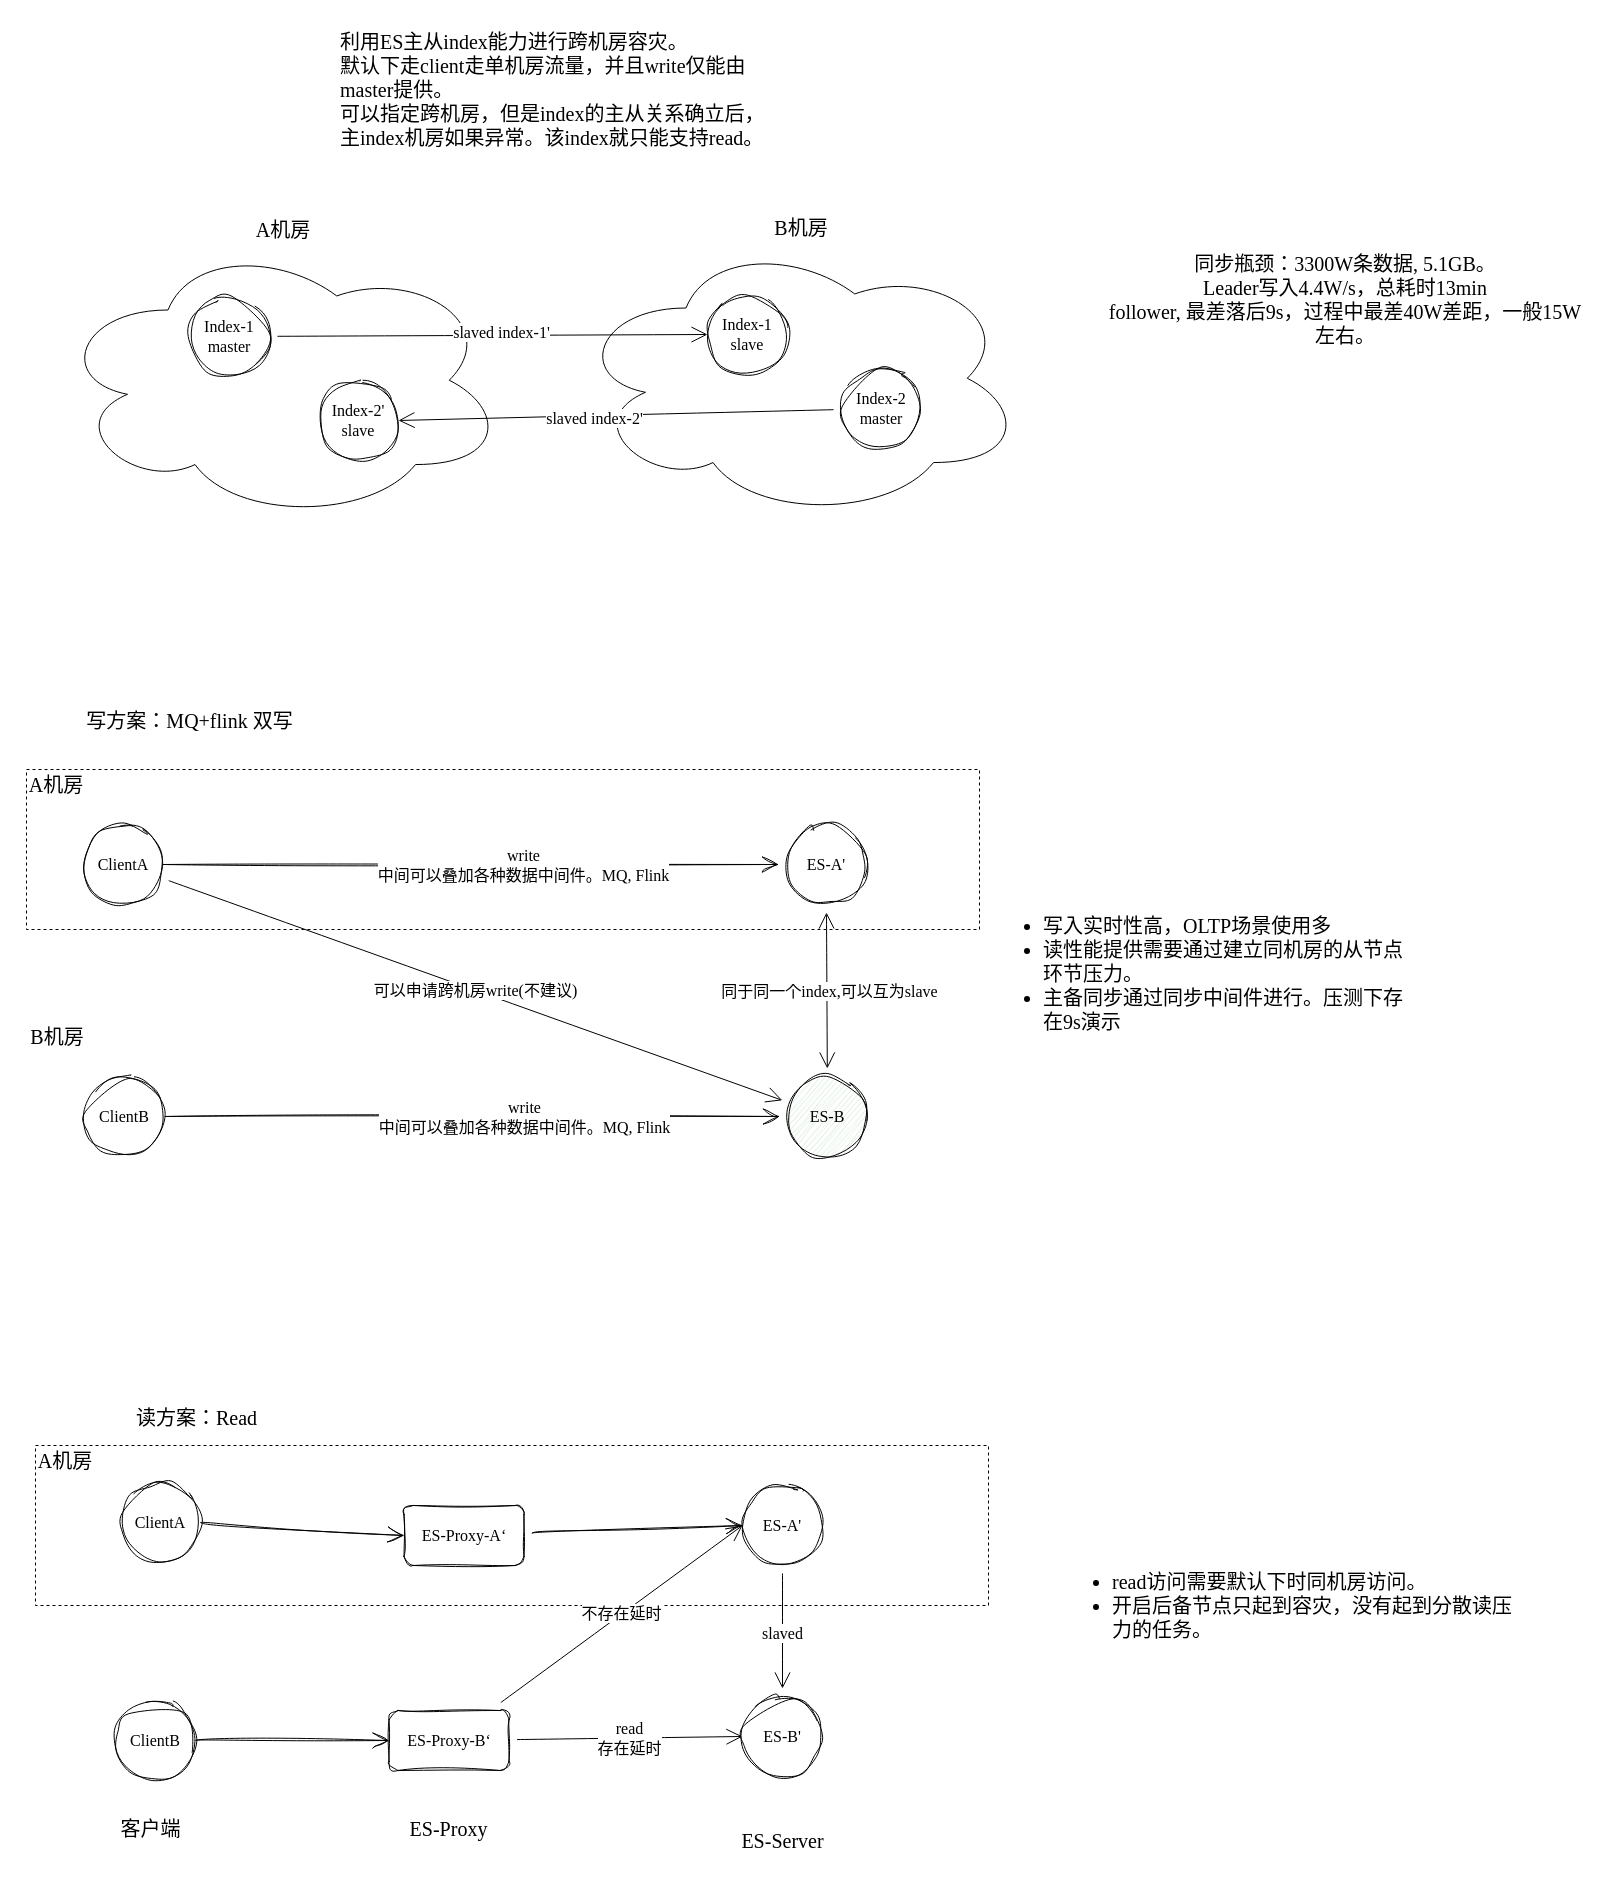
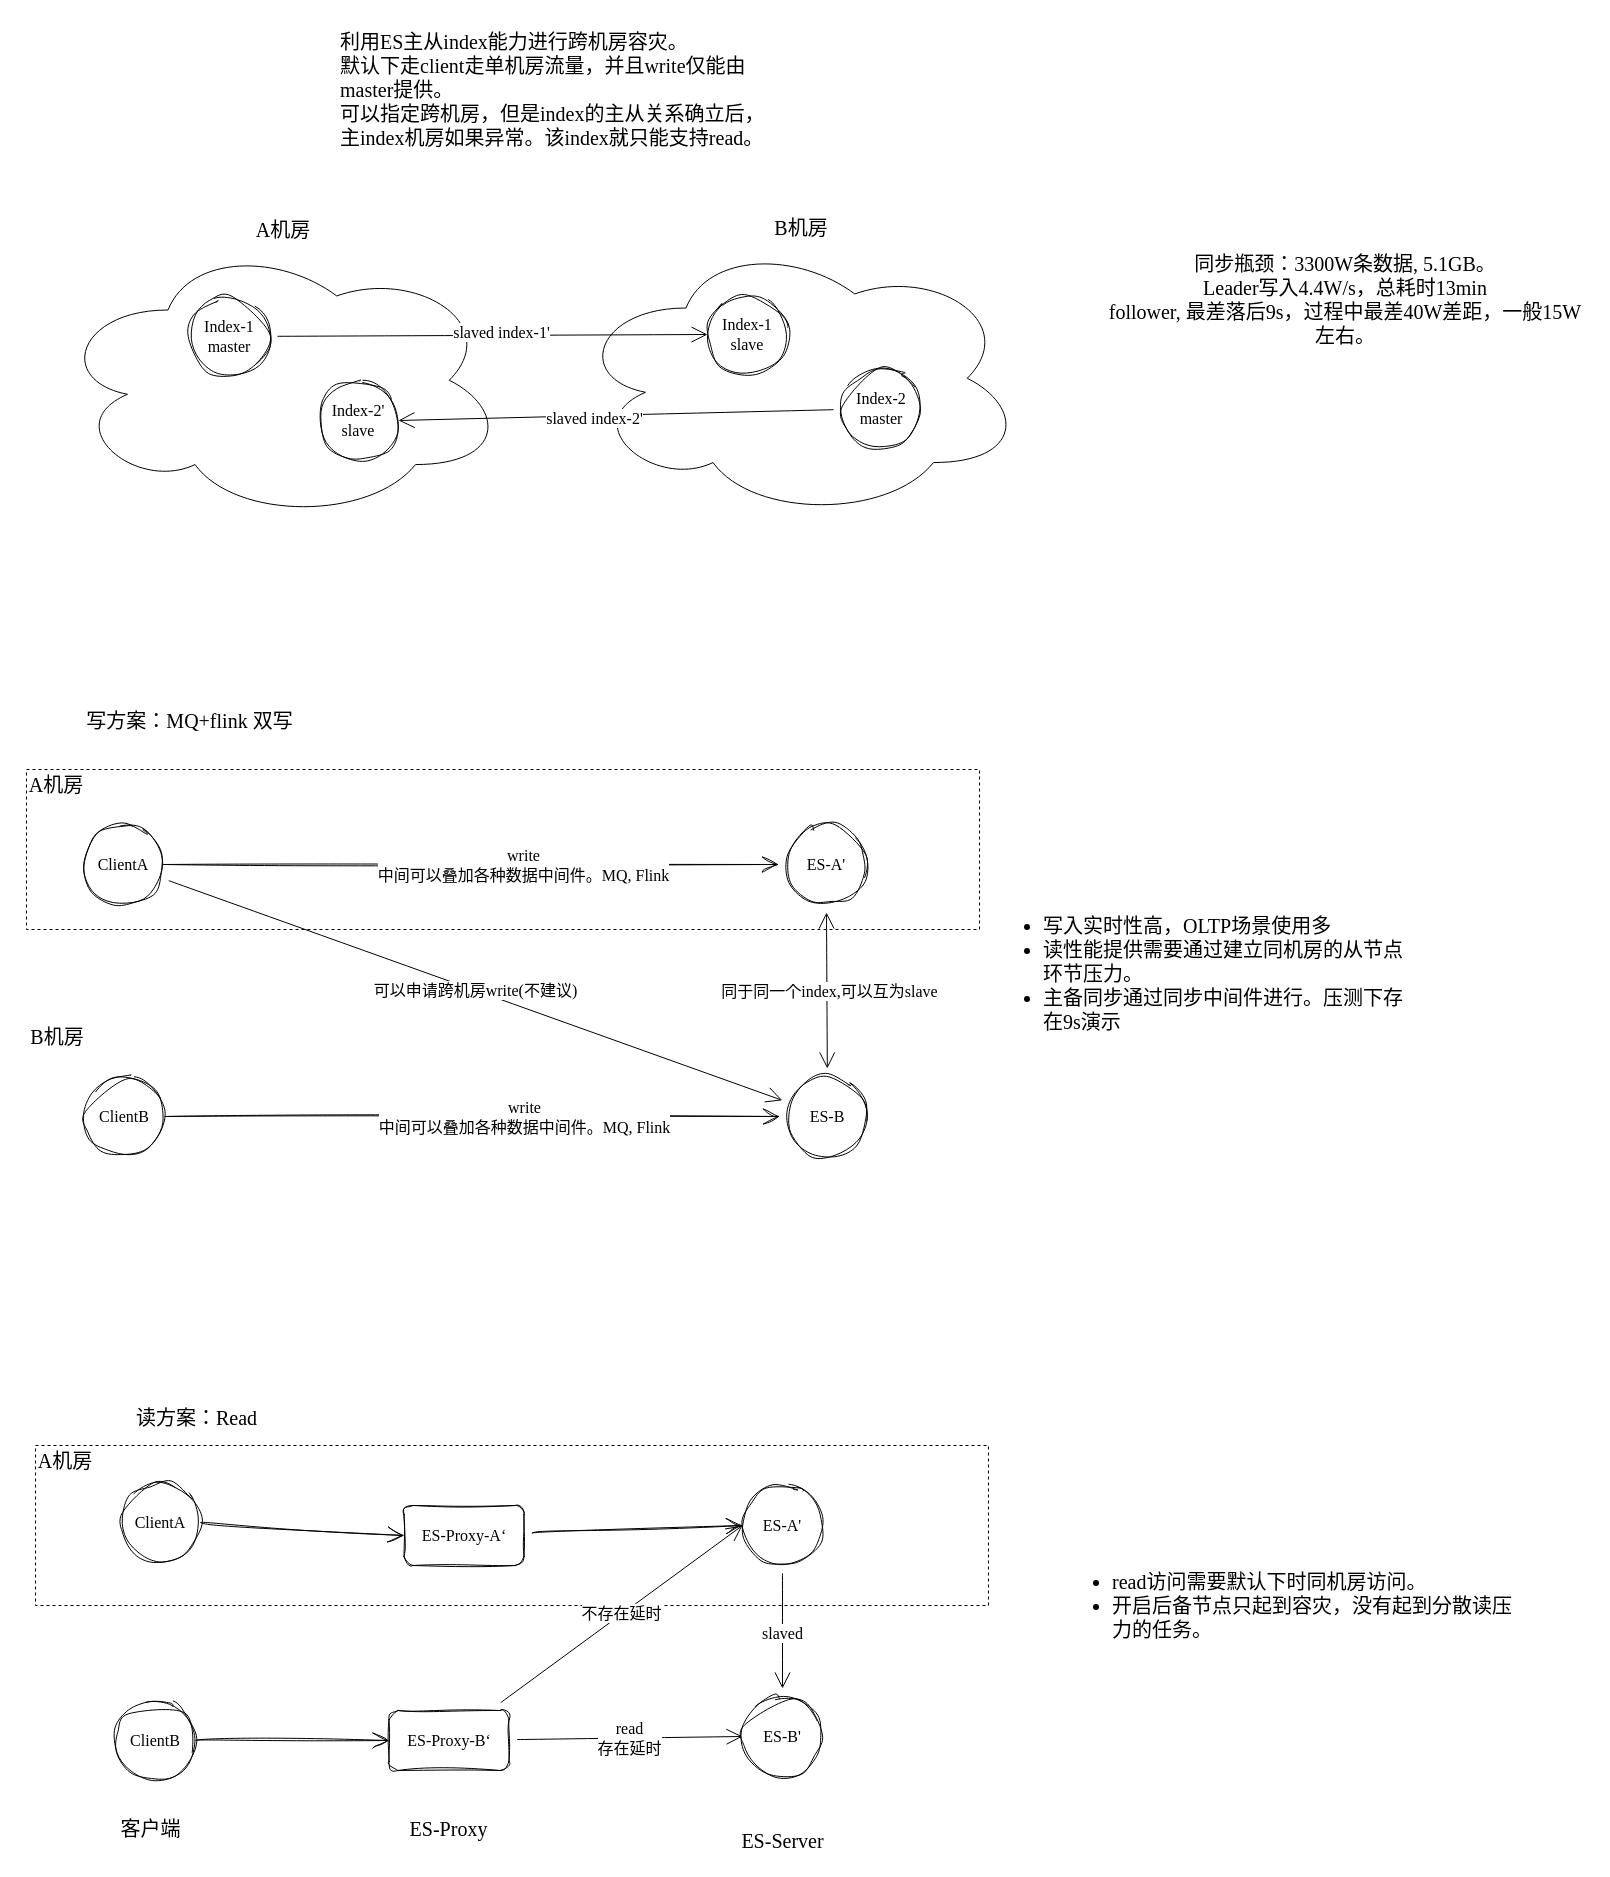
- <mxCell id="35" value="&lt;font style=&quot;font-size: 16px;&quot;&gt;ES-B&lt;/font&gt;" style="ellipse;whiteSpace=wrap;html=1;fontFamily=Architects Daughter;rounded=0;fontSource=https%3A%2F%2Ffonts.googleapis.com%2Fcss%3Ffamily%3DArchitects%2BDaughter;sketch=1;curveFitting=1;jiggle=2;fillColor=#d5e8d4;" parent="1" vertex="1"><mxGeometry x="787" y="1076" width="80" height="80" as="geometry" /></mxCell>
+ <mxCell id="35" value="&lt;font style=&quot;font-size: 16px;&quot;&gt;ES-B&lt;/font&gt;" style="ellipse;whiteSpace=wrap;html=1;fontFamily=Architects Daughter;rounded=0;fontSource=https%3A%2F%2Ffonts.googleapis.com%2Fcss%3Ffamily%3DArchitects%2BDaughter;sketch=1;curveFitting=1;jiggle=2;" parent="1" vertex="1"><mxGeometry x="787" y="1076" width="80" height="80" as="geometry" /></mxCell>
